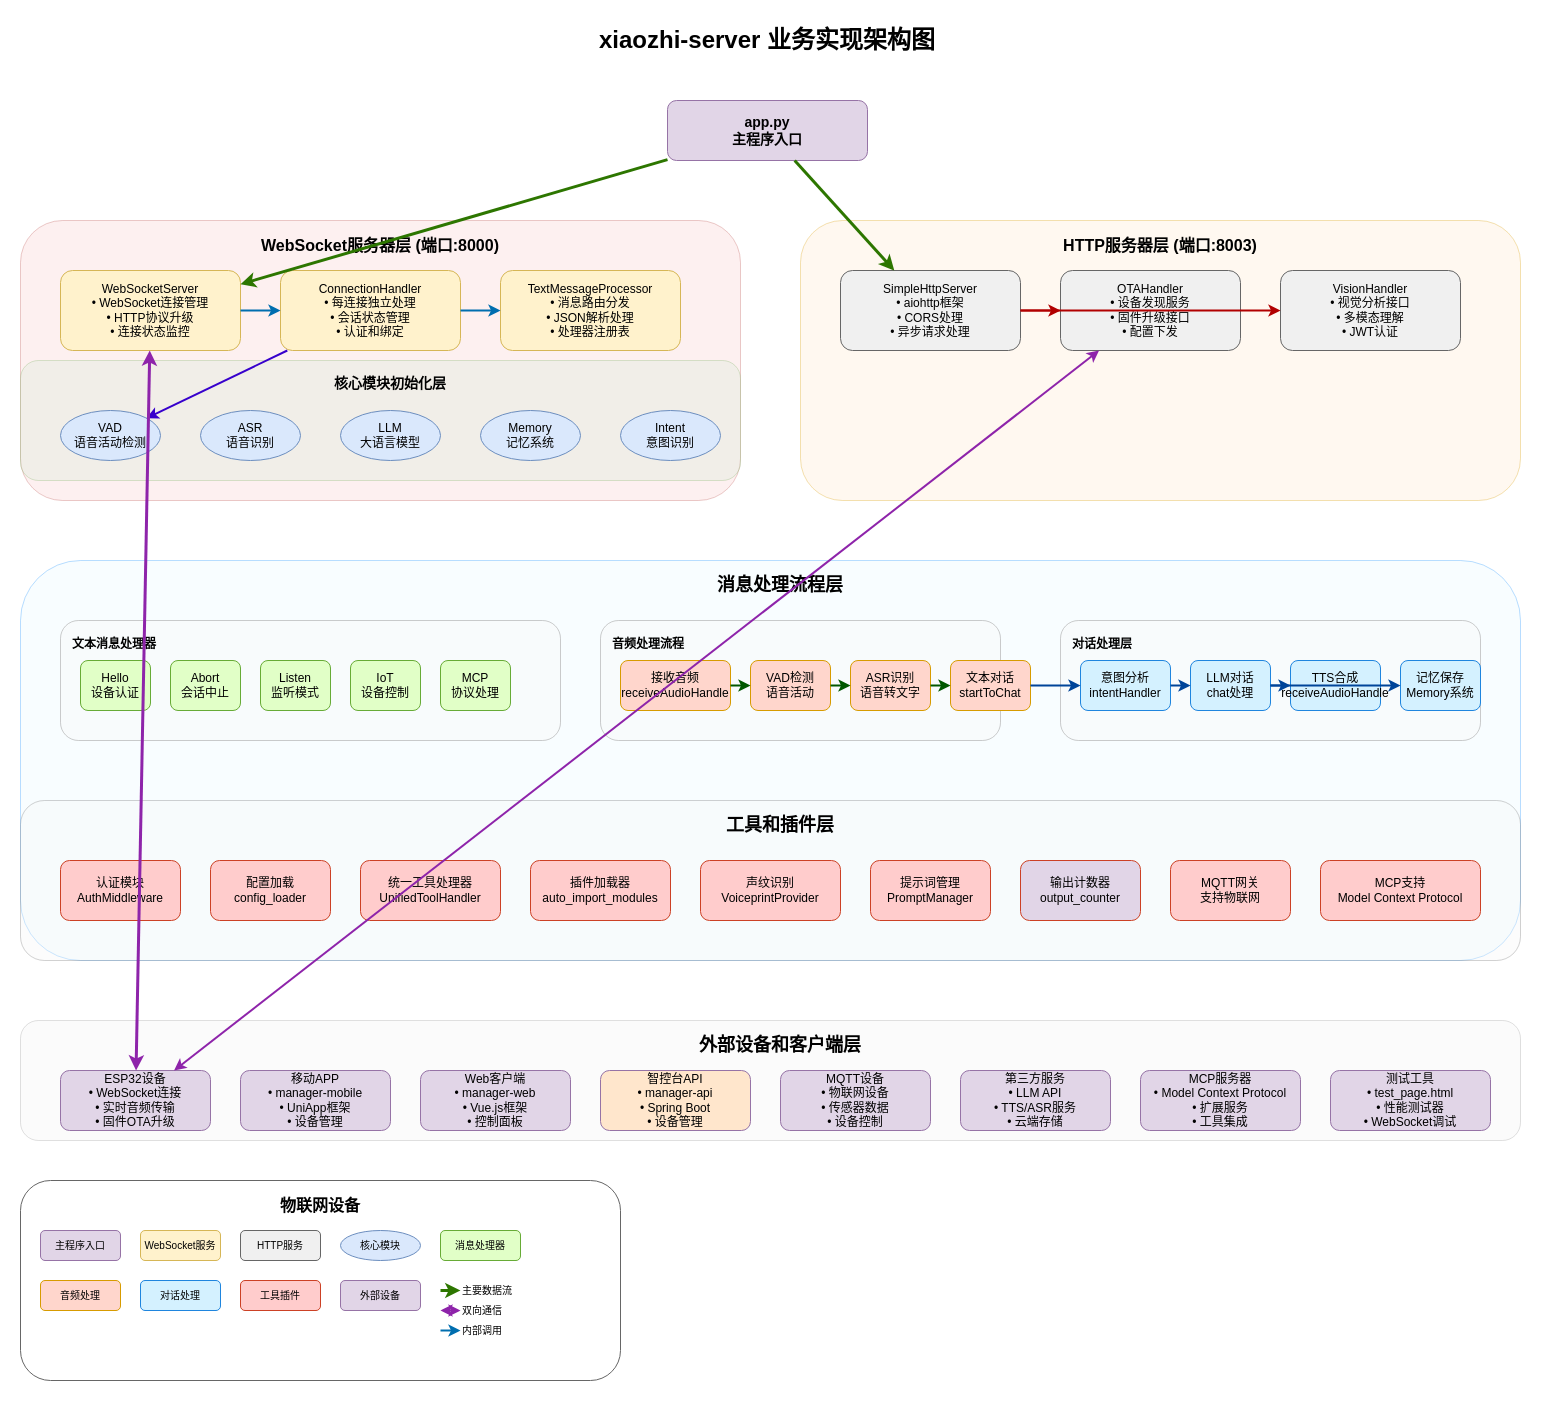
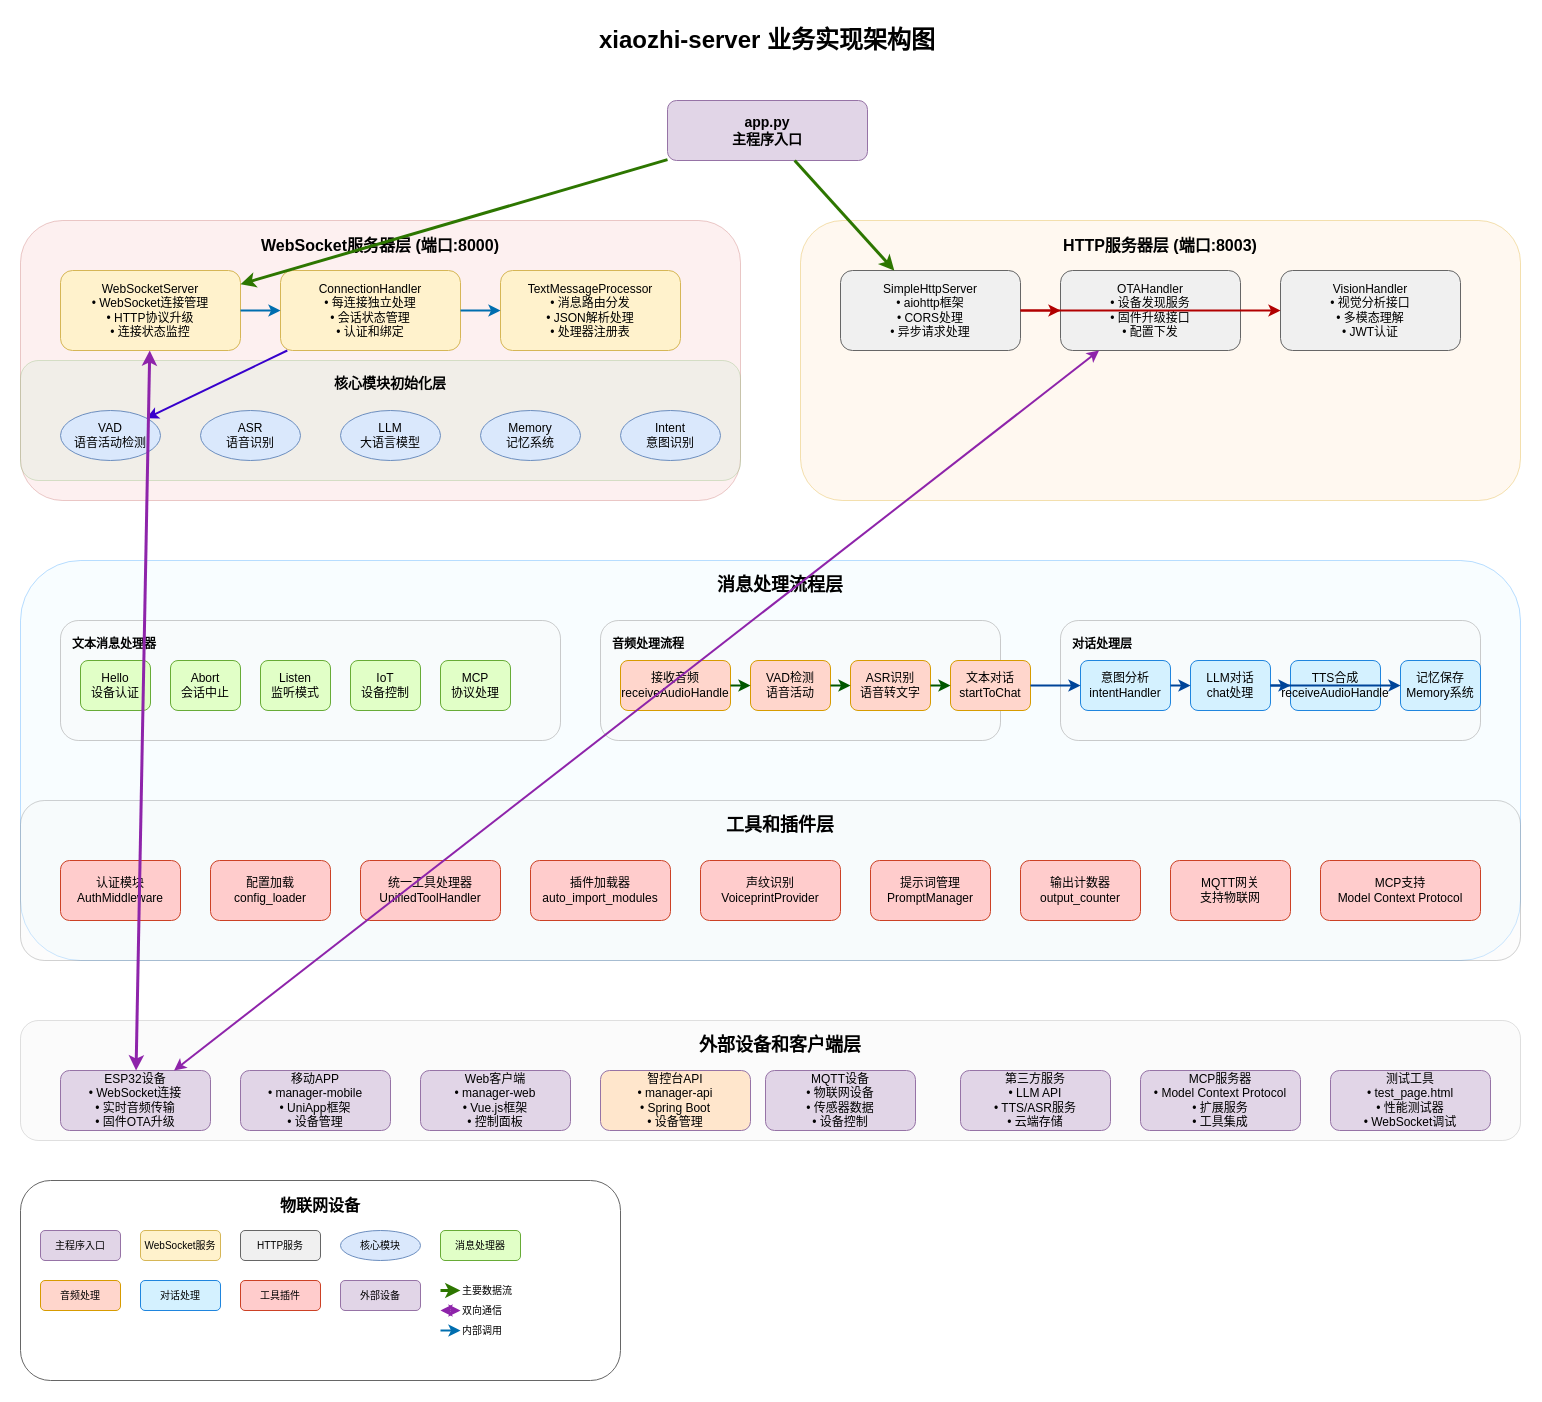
- <mxCell id="50" value="输出计数器&#10;output_counter" style="rounded=1;whiteSpace=wrap;html=1;fillColor=#e1d5e7;strokeColor=#cc4125;" parent="1" vertex="1"><mxGeometry x="1020" y="860" width="120" height="60" as="geometry" /></mxCell>
+ <mxCell id="50" value="输出计数器&#10;output_counter" style="rounded=1;whiteSpace=wrap;html=1;fillColor=#ffcccc;strokeColor=#cc4125;" parent="1" vertex="1"><mxGeometry x="1020" y="860" width="120" height="60" as="geometry" /></mxCell>
- <mxCell id="59" value="MQTT设备&#10;• 物联网设备&#10;• 传感器数据&#10;• 设备控制" style="rounded=1;whiteSpace=wrap;html=1;fillColor=#e1d5e7;strokeColor=#9673a6;" parent="1" vertex="1"><mxGeometry x="780" y="1070" width="150" height="60" as="geometry" /></mxCell>
+ <mxCell id="59" value="MQTT设备&#10;• 物联网设备&#10;• 传感器数据&#10;• 设备控制" style="rounded=1;whiteSpace=wrap;html=1;fillColor=#e1d5e7;strokeColor=#9673a6;" parent="1" vertex="1"><mxGeometry x="765" y="1070" width="150" height="60" as="geometry" /></mxCell>
